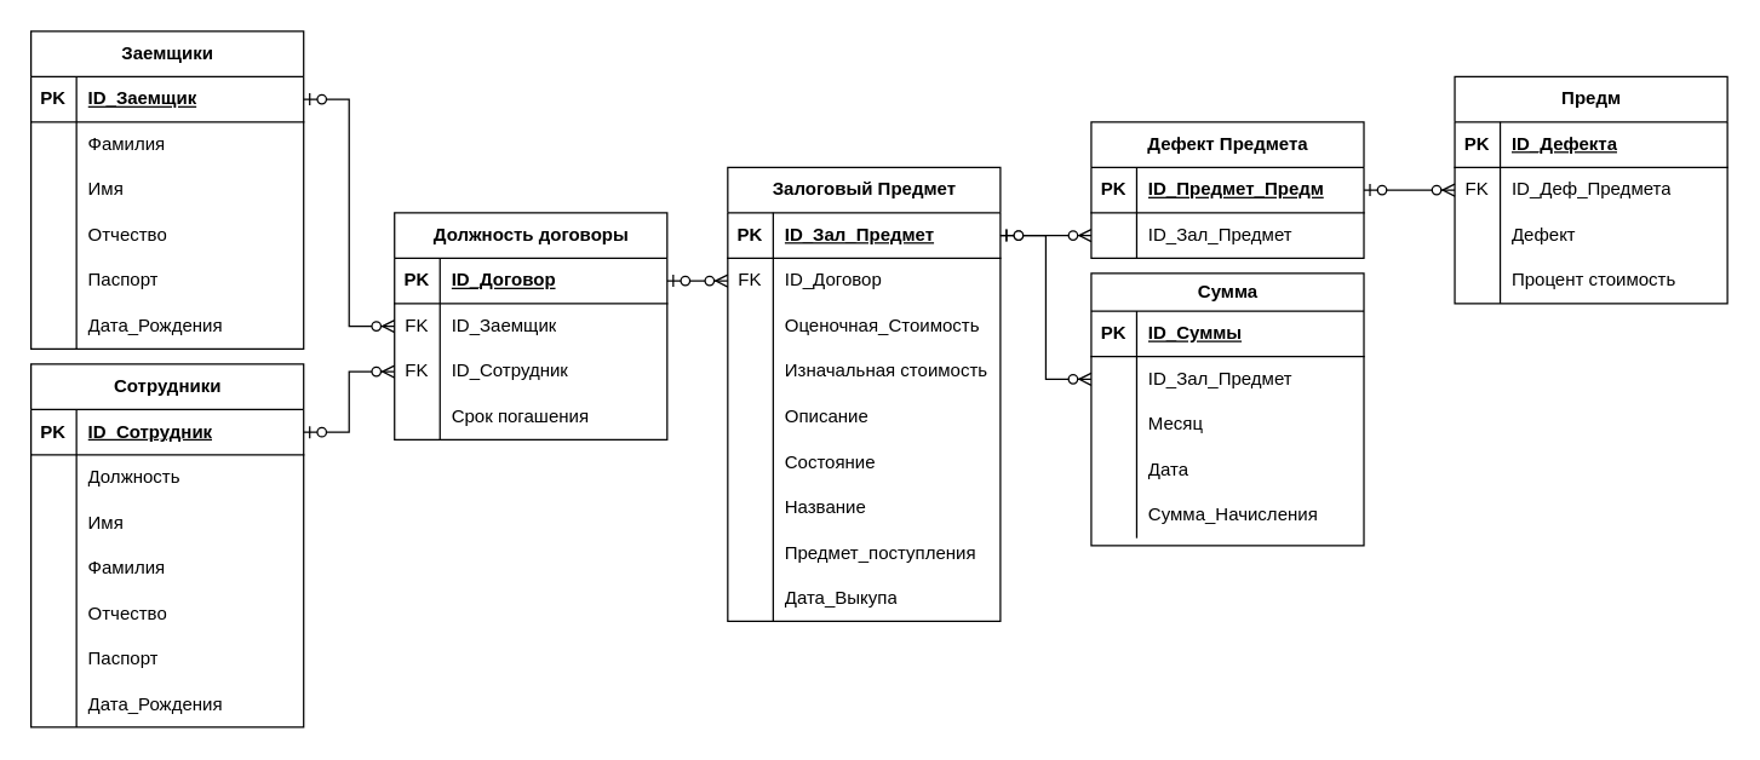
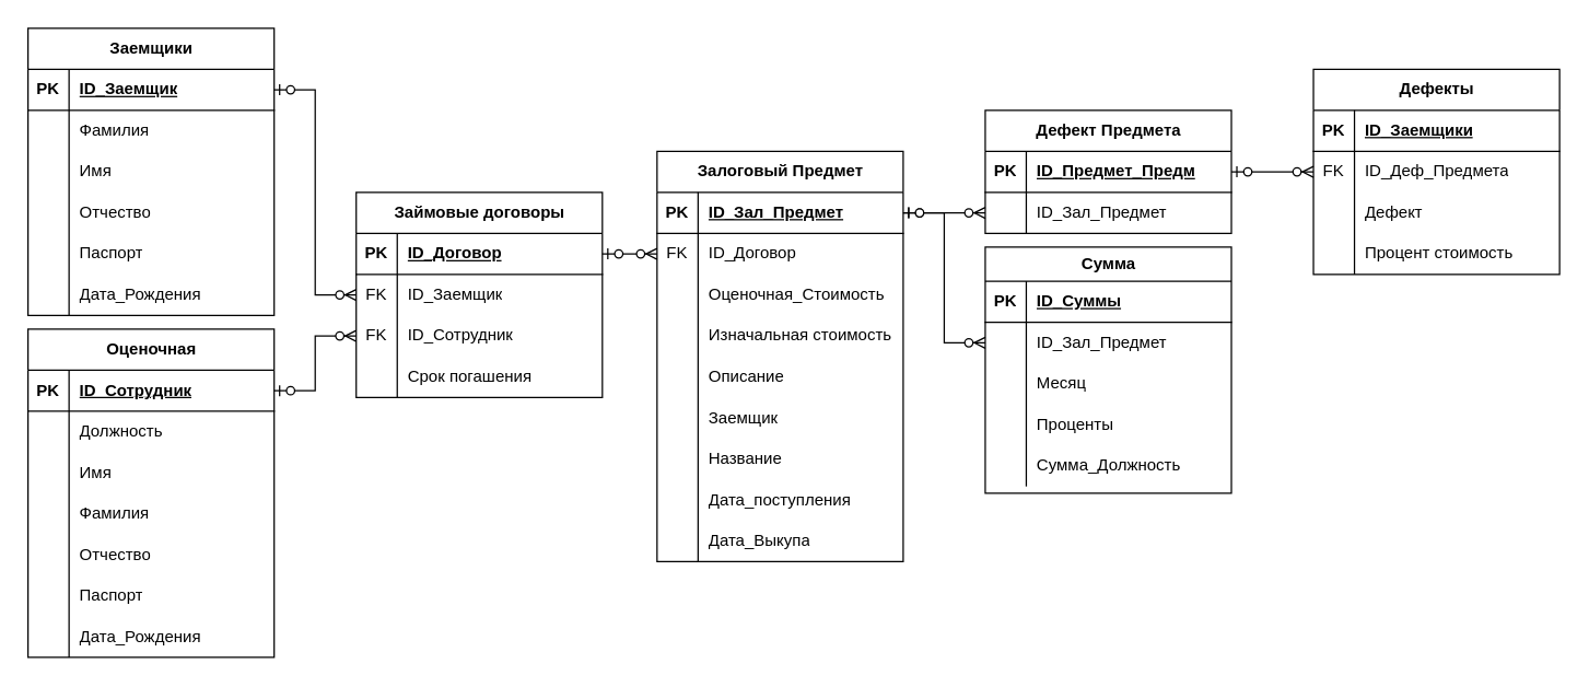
- <mxCell id="110" value="Предм" style="shape=table;startSize=30;container=1;collapsible=1;childLayout=tableLayout;fixedRows=1;rowLines=0;fontStyle=1;align=center;resizeLast=1;html=1;" vertex="1" parent="1"><mxGeometry x="960" y="50" width="180" height="150" as="geometry" /></mxCell>
+ <mxCell id="110" value="Дефекты" style="shape=table;startSize=30;container=1;collapsible=1;childLayout=tableLayout;fixedRows=1;rowLines=0;fontStyle=1;align=center;resizeLast=1;html=1;" vertex="1" parent="1"><mxGeometry x="960" y="50" width="180" height="150" as="geometry" /></mxCell>
- <mxCell id="113" value="ID_Дефекта" style="shape=partialRectangle;connectable=0;fillColor=none;top=0;left=0;bottom=0;right=0;align=left;spacingLeft=6;fontStyle=5;overflow=hidden;whiteSpace=wrap;html=1;" vertex="1" parent="111"><mxGeometry x="30" width="150" height="30" as="geometry"><mxRectangle width="150" height="30" as="alternateBounds" /></mxGeometry></mxCell>
+ <mxCell id="113" value="ID_Заемщики" style="shape=partialRectangle;connectable=0;fillColor=none;top=0;left=0;bottom=0;right=0;align=left;spacingLeft=6;fontStyle=5;overflow=hidden;whiteSpace=wrap;html=1;" vertex="1" parent="111"><mxGeometry x="30" width="150" height="30" as="geometry"><mxRectangle width="150" height="30" as="alternateBounds" /></mxGeometry></mxCell>
- <mxCell id="43" value="Должность договоры" style="shape=table;startSize=30;container=1;collapsible=1;childLayout=tableLayout;fixedRows=1;rowLines=0;fontStyle=1;align=center;resizeLast=1;html=1;" vertex="1" parent="1"><mxGeometry x="260" y="140" width="180" height="150" as="geometry" /></mxCell>
+ <mxCell id="43" value="Займовые договоры" style="shape=table;startSize=30;container=1;collapsible=1;childLayout=tableLayout;fixedRows=1;rowLines=0;fontStyle=1;align=center;resizeLast=1;html=1;" vertex="1" parent="1"><mxGeometry x="260" y="140" width="180" height="150" as="geometry" /></mxCell>
- <mxCell id="21" value="Сотрудники" style="shape=table;startSize=30;container=1;collapsible=1;childLayout=tableLayout;fixedRows=1;rowLines=0;fontStyle=1;align=center;resizeLast=1;html=1;" vertex="1" parent="1"><mxGeometry x="20" y="240" width="180" height="240" as="geometry" /></mxCell>
+ <mxCell id="21" value="Оценочная" style="shape=table;startSize=30;container=1;collapsible=1;childLayout=tableLayout;fixedRows=1;rowLines=0;fontStyle=1;align=center;resizeLast=1;html=1;" vertex="1" parent="1"><mxGeometry x="20" y="240" width="180" height="240" as="geometry" /></mxCell>
- <mxCell id="76" value="Состояние" style="shape=partialRectangle;connectable=0;fillColor=none;top=0;left=0;bottom=0;right=0;align=left;spacingLeft=6;overflow=hidden;whiteSpace=wrap;html=1;" vertex="1" parent="74"><mxGeometry x="30" width="150" height="30" as="geometry"><mxRectangle width="150" height="30" as="alternateBounds" /></mxGeometry></mxCell>
+ <mxCell id="76" value="Заемщик" style="shape=partialRectangle;connectable=0;fillColor=none;top=0;left=0;bottom=0;right=0;align=left;spacingLeft=6;overflow=hidden;whiteSpace=wrap;html=1;" vertex="1" parent="74"><mxGeometry x="30" width="150" height="30" as="geometry"><mxRectangle width="150" height="30" as="alternateBounds" /></mxGeometry></mxCell>
- <mxCell id="105" value="Дата" style="shape=partialRectangle;connectable=0;fillColor=none;top=0;left=0;bottom=0;right=0;align=left;spacingLeft=6;overflow=hidden;whiteSpace=wrap;html=1;" vertex="1" parent="103"><mxGeometry x="30" width="150" height="30" as="geometry"><mxRectangle width="150" height="30" as="alternateBounds" /></mxGeometry></mxCell>
+ <mxCell id="105" value="Проценты" style="shape=partialRectangle;connectable=0;fillColor=none;top=0;left=0;bottom=0;right=0;align=left;spacingLeft=6;overflow=hidden;whiteSpace=wrap;html=1;" vertex="1" parent="103"><mxGeometry x="30" width="150" height="30" as="geometry"><mxRectangle width="150" height="30" as="alternateBounds" /></mxGeometry></mxCell>
- <mxCell id="108" value="Сумма_Начисления" style="shape=partialRectangle;connectable=0;fillColor=none;top=0;left=0;bottom=0;right=0;align=left;spacingLeft=6;overflow=hidden;whiteSpace=wrap;html=1;" vertex="1" parent="106"><mxGeometry x="30" width="150" height="30" as="geometry"><mxRectangle width="150" height="30" as="alternateBounds" /></mxGeometry></mxCell>
+ <mxCell id="108" value="Сумма_Должность" style="shape=partialRectangle;connectable=0;fillColor=none;top=0;left=0;bottom=0;right=0;align=left;spacingLeft=6;overflow=hidden;whiteSpace=wrap;html=1;" vertex="1" parent="106"><mxGeometry x="30" width="150" height="30" as="geometry"><mxRectangle width="150" height="30" as="alternateBounds" /></mxGeometry></mxCell>
- <mxCell id="82" value="Предмет_поступления" style="shape=partialRectangle;connectable=0;fillColor=none;top=0;left=0;bottom=0;right=0;align=left;spacingLeft=6;overflow=hidden;whiteSpace=wrap;html=1;" vertex="1" parent="80"><mxGeometry x="30" width="150" height="30" as="geometry"><mxRectangle width="150" height="30" as="alternateBounds" /></mxGeometry></mxCell>
+ <mxCell id="82" value="Дата_поступления" style="shape=partialRectangle;connectable=0;fillColor=none;top=0;left=0;bottom=0;right=0;align=left;spacingLeft=6;overflow=hidden;whiteSpace=wrap;html=1;" vertex="1" parent="80"><mxGeometry x="30" width="150" height="30" as="geometry"><mxRectangle width="150" height="30" as="alternateBounds" /></mxGeometry></mxCell>
